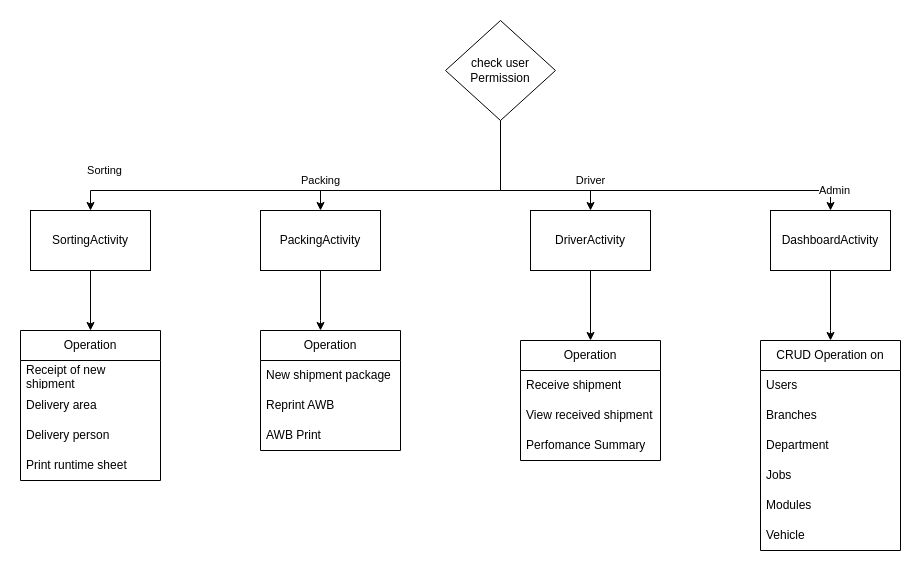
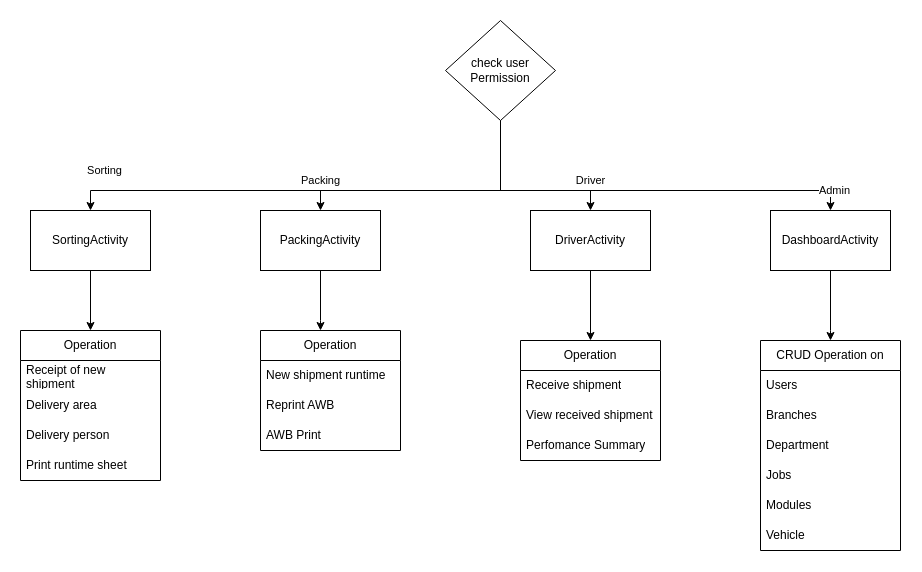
- <mxCell id="27" value="New shipment package" style="text;strokeColor=none;fillColor=none;align=left;verticalAlign=middle;spacingLeft=4;spacingRight=4;overflow=hidden;points=[[0,0.5],[1,0.5]];portConstraint=eastwest;rotatable=0;whiteSpace=wrap;html=1;" vertex="1" parent="26"><mxGeometry y="30" width="140" height="30" as="geometry" /></mxCell>
+ <mxCell id="27" value="New shipment runtime" style="text;strokeColor=none;fillColor=none;align=left;verticalAlign=middle;spacingLeft=4;spacingRight=4;overflow=hidden;points=[[0,0.5],[1,0.5]];portConstraint=eastwest;rotatable=0;whiteSpace=wrap;html=1;" vertex="1" parent="26"><mxGeometry y="30" width="140" height="30" as="geometry" /></mxCell>
